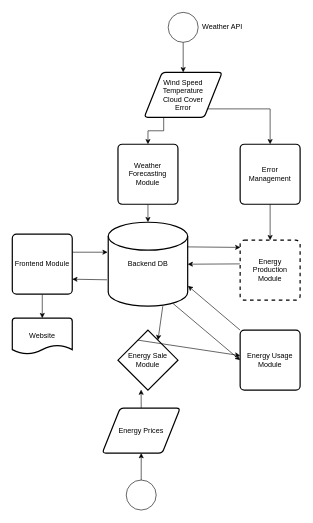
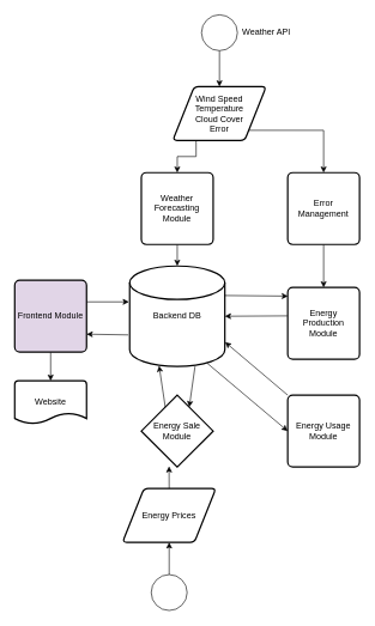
- <mxCell id="12" value="Frontend Module" style="rounded=1;whiteSpace=wrap;html=1;absoluteArcSize=1;arcSize=14;strokeWidth=2;" vertex="1" parent="1"><mxGeometry x="20" y="390" width="100" height="100" as="geometry" /></mxCell>
+ <mxCell id="12" value="Frontend Module" style="rounded=1;whiteSpace=wrap;html=1;absoluteArcSize=1;arcSize=14;strokeWidth=2;fillColor=#e1d5e7;" vertex="1" parent="1"><mxGeometry x="20" y="390" width="100" height="100" as="geometry" /></mxCell>
- <mxCell id="13" value="Energy Production Module" style="rounded=1;whiteSpace=wrap;html=1;absoluteArcSize=1;arcSize=14;strokeWidth=2;dashed=1;" vertex="1" parent="1"><mxGeometry x="400" y="400" width="100" height="100" as="geometry" /></mxCell>
+ <mxCell id="13" value="Energy Production Module" style="rounded=1;whiteSpace=wrap;html=1;absoluteArcSize=1;arcSize=14;strokeWidth=2;" vertex="1" parent="1"><mxGeometry x="400" y="400" width="100" height="100" as="geometry" /></mxCell>
- <mxCell id="24" value="" style="endArrow=classic;html=1;exitX=0.25;exitY=0;exitDx=0;exitDy=0;" edge="1" parent="1" source="21" target="10"><mxGeometry width="50" height="50" relative="1" as="geometry"><mxPoint x="320" y="590" as="sourcePoint" /><mxPoint x="370" y="540" as="targetPoint" /></mxGeometry></mxCell>
+ <mxCell id="24" value="" style="endArrow=classic;html=1;exitX=0.25;exitY=0;exitDx=0;exitDy=0;entryX=0.309;entryY=0.993;entryDx=0;entryDy=0;entryPerimeter=0;" edge="1" parent="1" source="21" target="2"><mxGeometry width="50" height="50" relative="1" as="geometry"><mxPoint x="320" y="590" as="sourcePoint" /><mxPoint x="370" y="540" as="targetPoint" /></mxGeometry></mxCell>
